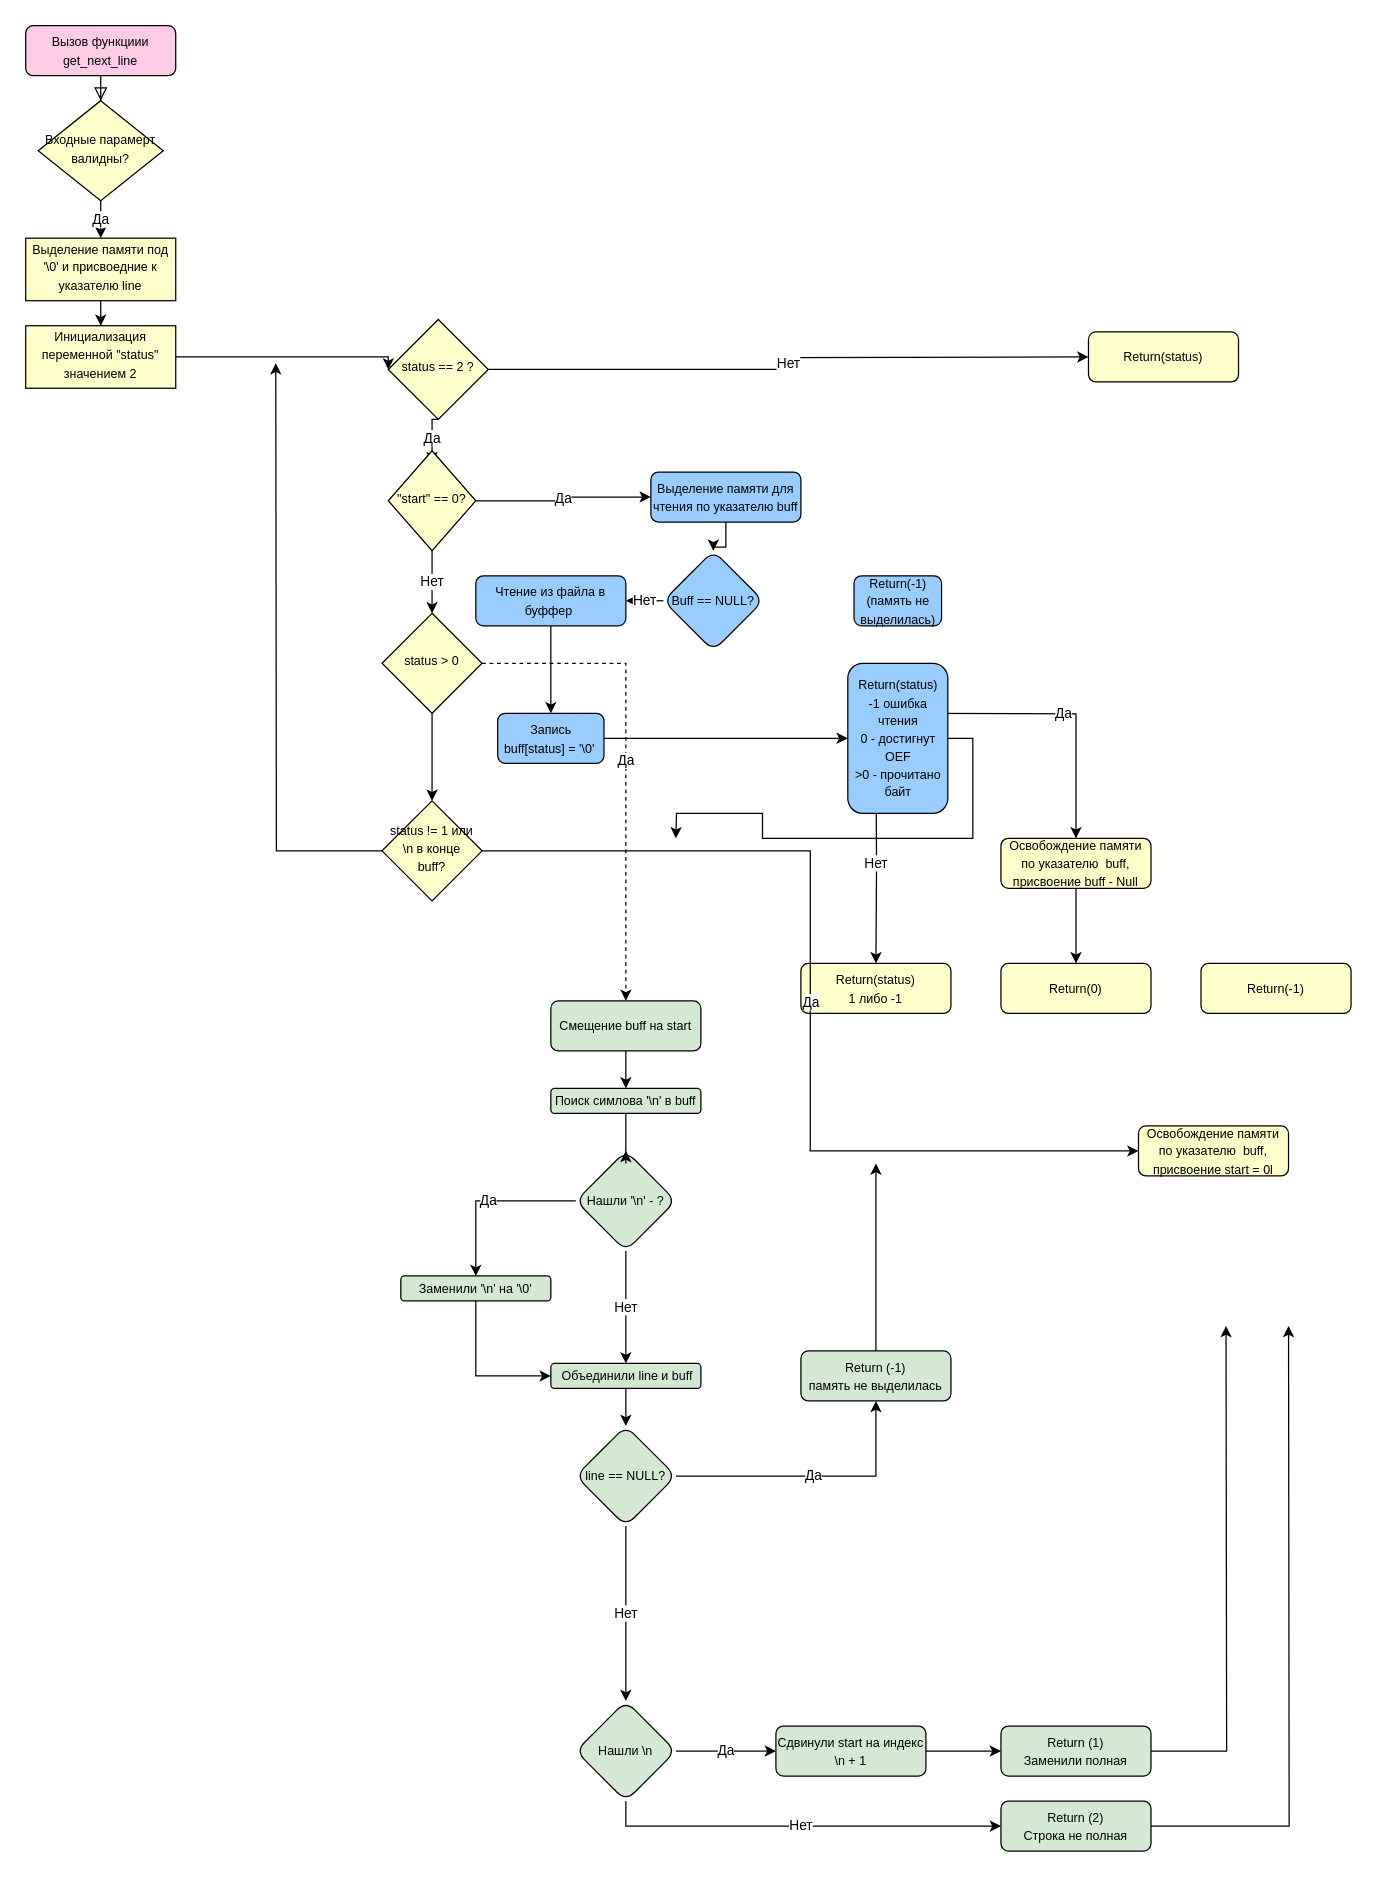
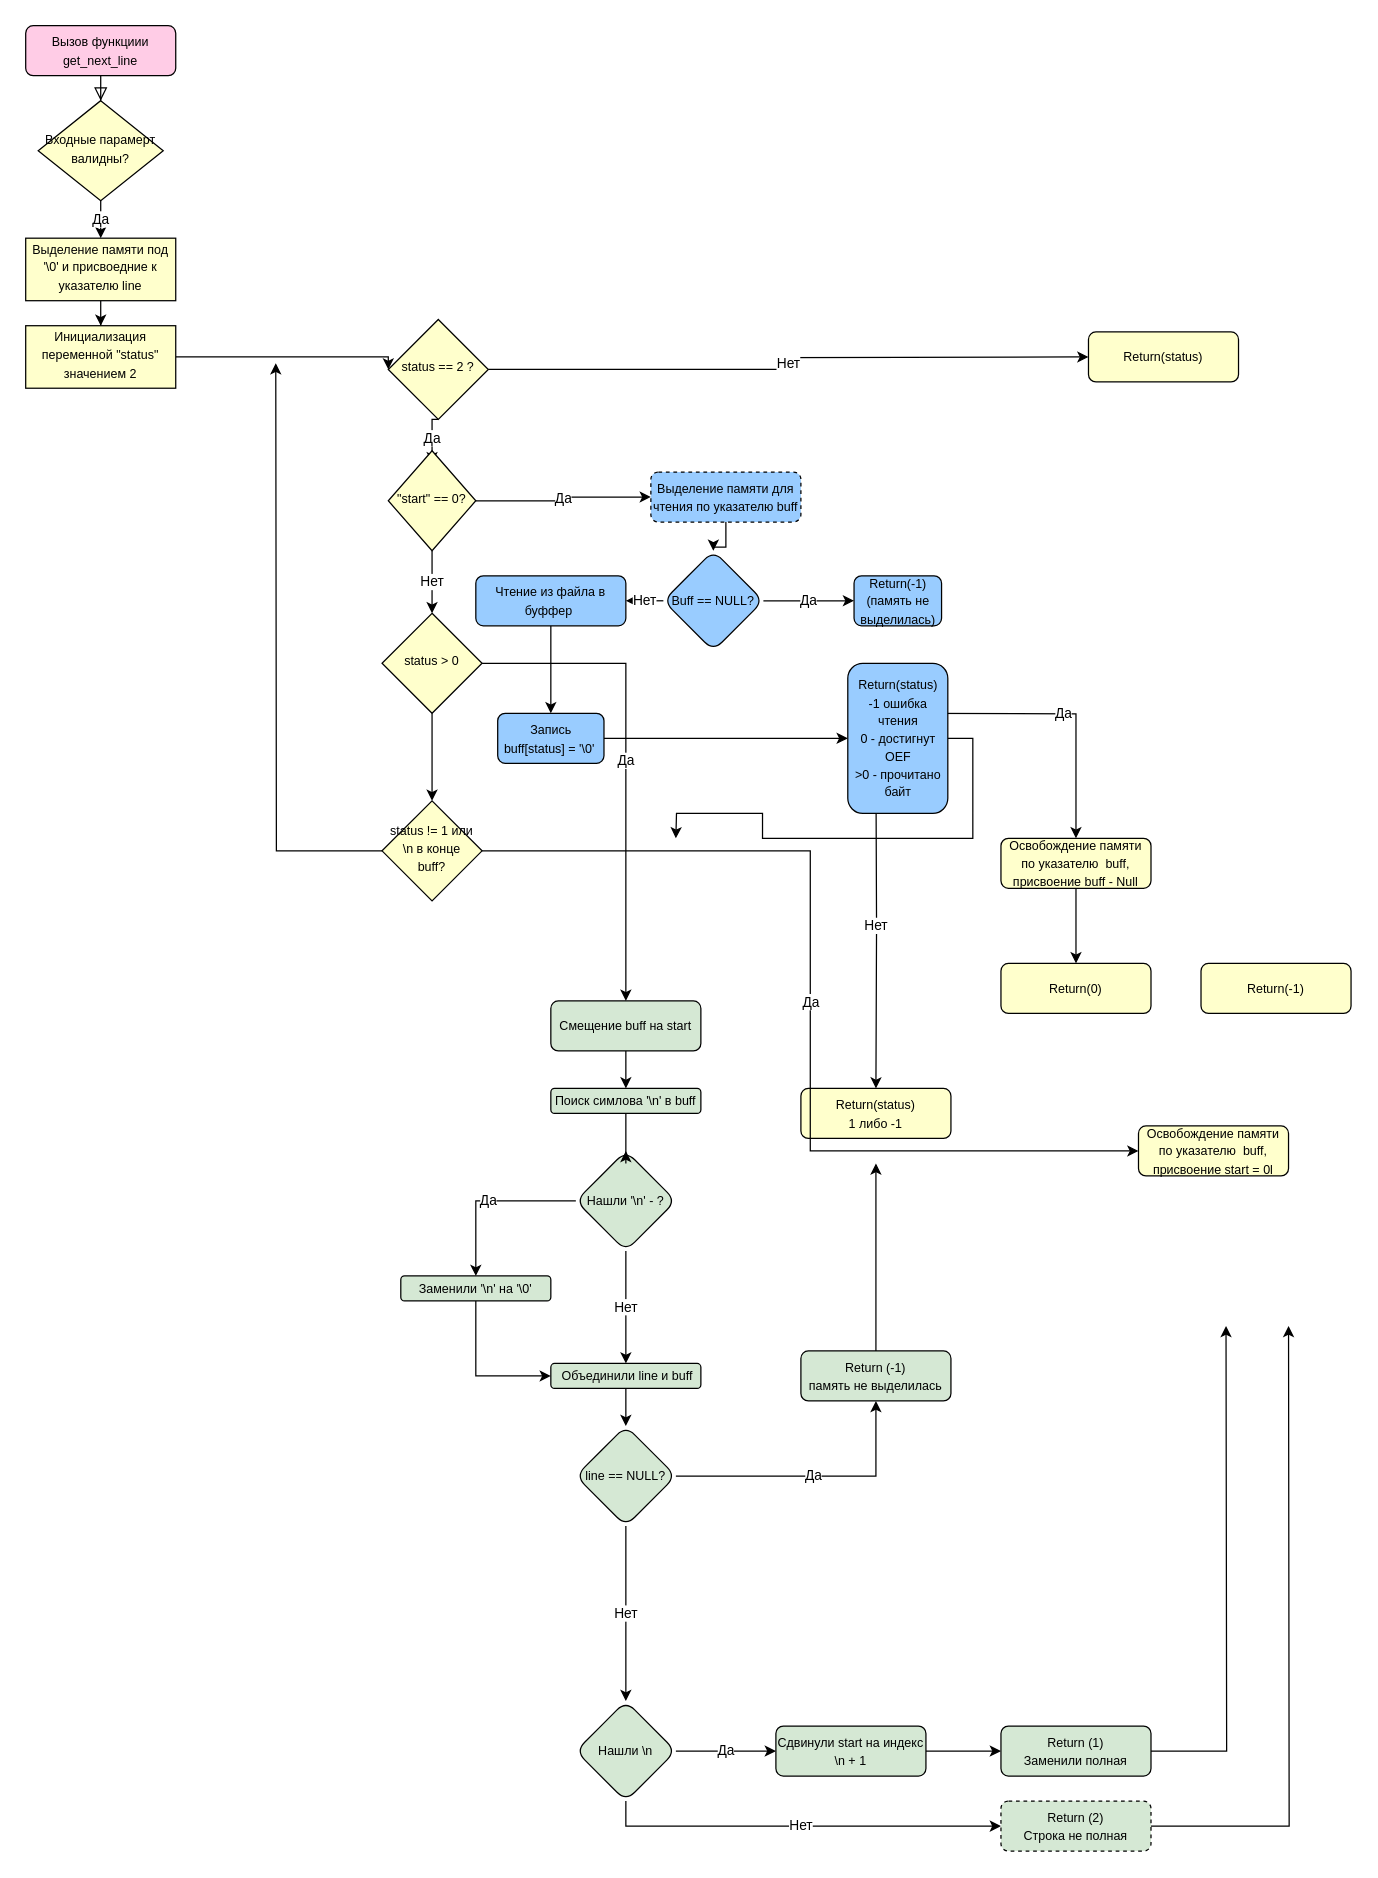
- <mxCell id="24" value="&lt;span style=&quot;font-size: 10px&quot;&gt;Выделение памяти для чтения по указателю buff&lt;/span&gt;" style="rounded=1;whiteSpace=wrap;html=1;fontSize=12;glass=0;strokeWidth=1;shadow=0;fillColor=#99CCFF;" parent="1" vertex="1"><mxGeometry x="520" y="377" width="120" height="40" as="geometry" /></mxCell>
+ <mxCell id="24" value="&lt;span style=&quot;font-size: 10px&quot;&gt;Выделение памяти для чтения по указателю buff&lt;/span&gt;" style="rounded=1;whiteSpace=wrap;html=1;fontSize=12;glass=0;strokeWidth=1;shadow=0;fillColor=#99CCFF;dashed=1;" parent="1" vertex="1"><mxGeometry x="520" y="377" width="120" height="40" as="geometry" /></mxCell>
+ <mxCell id="25" value="Да" style="edgeStyle=orthogonalEdgeStyle;rounded=0;orthogonalLoop=1;jettySize=auto;html=1;exitX=1;exitY=0.5;exitDx=0;exitDy=0;entryX=0;entryY=0.5;entryDx=0;entryDy=0;fillColor=#99CCFF;" parent="1" source="27" target="28" edge="1"><mxGeometry relative="1" as="geometry"><mxPoint x="652.5" y="800" as="targetPoint" /></mxGeometry></mxCell>
- <mxCell id="57" value="Да" style="edgeStyle=orthogonalEdgeStyle;rounded=0;orthogonalLoop=1;jettySize=auto;html=1;entryX=0.5;entryY=0;entryDx=0;entryDy=0;dashed=1;" edge="1" parent="1" source="59" target="61"><mxGeometry relative="1" as="geometry"><mxPoint x="580" y="780" as="targetPoint" /></mxGeometry></mxCell>
+ <mxCell id="57" value="Да" style="edgeStyle=orthogonalEdgeStyle;rounded=0;orthogonalLoop=1;jettySize=auto;html=1;entryX=0.5;entryY=0;entryDx=0;entryDy=0;" edge="1" parent="1" source="59" target="61"><mxGeometry relative="1" as="geometry"><mxPoint x="580" y="780" as="targetPoint" /></mxGeometry></mxCell>
- <mxCell id="19" value="&lt;font style=&quot;font-size: 10px&quot;&gt;Return(status)&lt;br&gt;1 либо -1&lt;br&gt;&lt;/font&gt;" style="rounded=1;whiteSpace=wrap;html=1;fontSize=12;glass=0;strokeWidth=1;shadow=0;fillColor=#FFFFCC;" parent="1" vertex="1"><mxGeometry x="640" y="770" width="120" height="40" as="geometry" /></mxCell>
+ <mxCell id="19" value="&lt;font style=&quot;font-size: 10px&quot;&gt;Return(status)&lt;br&gt;1 либо -1&lt;br&gt;&lt;/font&gt;" style="rounded=1;whiteSpace=wrap;html=1;fontSize=12;glass=0;strokeWidth=1;shadow=0;fillColor=#FFFFCC;" parent="1" vertex="1"><mxGeometry x="640" y="870" width="120" height="40" as="geometry" /></mxCell>
- <mxCell id="54" value="&lt;span style=&quot;font-size: 10px&quot;&gt;Return (2)&lt;br&gt;Строка не полная&lt;br&gt;&lt;/span&gt;" style="rounded=1;whiteSpace=wrap;html=1;fontSize=12;glass=0;strokeWidth=1;shadow=0;fillColor=#D5E8D4;" parent="1" vertex="1"><mxGeometry x="800" y="1440" width="120" height="40" as="geometry" /></mxCell>
+ <mxCell id="54" value="&lt;span style=&quot;font-size: 10px&quot;&gt;Return (2)&lt;br&gt;Строка не полная&lt;br&gt;&lt;/span&gt;" style="rounded=1;whiteSpace=wrap;html=1;fontSize=12;glass=0;strokeWidth=1;shadow=0;fillColor=#D5E8D4;dashed=1;" parent="1" vertex="1"><mxGeometry x="800" y="1440" width="120" height="40" as="geometry" /></mxCell>
